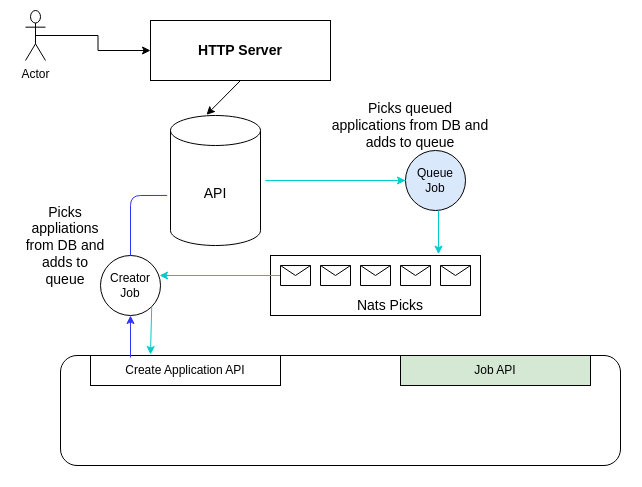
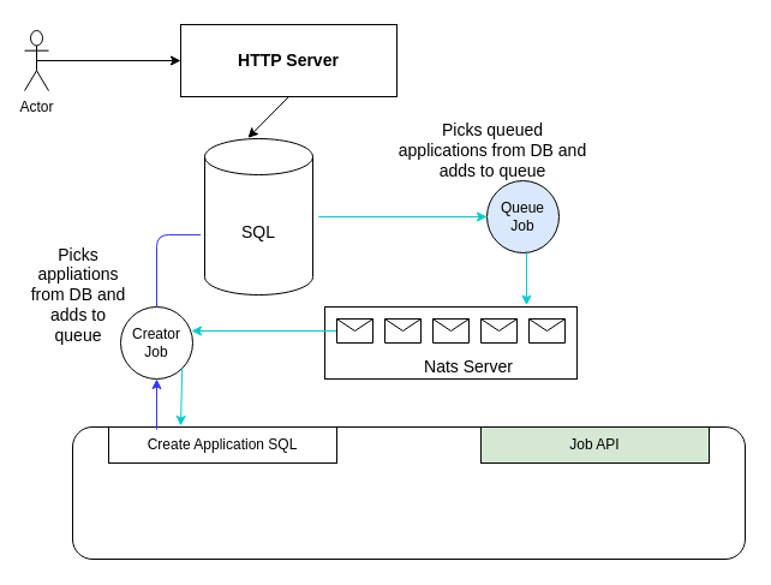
- <mxCell id="3" value="Actor" style="shape=umlActor;verticalLabelPosition=bottom;verticalAlign=top;html=1;outlineConnect=0;" vertex="1" parent="1"><mxGeometry x="25" y="10" width="20" height="50" as="geometry" /></mxCell>
+ <mxCell id="3" value="Actor" style="shape=umlActor;verticalLabelPosition=bottom;verticalAlign=top;html=1;outlineConnect=0;" vertex="1" parent="1"><mxGeometry x="20" y="25" width="20" height="50" as="geometry" /></mxCell>
- <mxCell id="13" value="API" style="shape=cylinder3;whiteSpace=wrap;html=1;boundedLbl=1;backgroundOutline=1;size=15;fontSize=14;" vertex="1" parent="1"><mxGeometry x="170" y="115" width="90" height="130" as="geometry" /></mxCell>
+ <mxCell id="13" value="SQL" style="shape=cylinder3;whiteSpace=wrap;html=1;boundedLbl=1;backgroundOutline=1;size=15;fontSize=14;" vertex="1" parent="1"><mxGeometry x="170" y="115" width="90" height="130" as="geometry" /></mxCell>
- <mxCell id="18" value="Nats Picks" style="text;html=1;strokeColor=none;fillColor=none;align=center;verticalAlign=middle;whiteSpace=wrap;rounded=0;fontSize=14;" vertex="1" parent="1"><mxGeometry x="340" y="295" width="100" height="20" as="geometry" /></mxCell>
+ <mxCell id="18" value="Nats Server" style="text;html=1;strokeColor=none;fillColor=none;align=center;verticalAlign=middle;whiteSpace=wrap;rounded=0;fontSize=14;" vertex="1" parent="1"><mxGeometry x="340" y="295" width="100" height="20" as="geometry" /></mxCell>
- <mxCell id="8" value="Create Application API" style="rounded=0;whiteSpace=wrap;html=1;" vertex="1" parent="1"><mxGeometry x="90" y="355" width="190" height="30" as="geometry" /></mxCell>
+ <mxCell id="8" value="Create Application SQL" style="rounded=0;whiteSpace=wrap;html=1;" vertex="1" parent="1"><mxGeometry x="90" y="355" width="190" height="30" as="geometry" /></mxCell>
